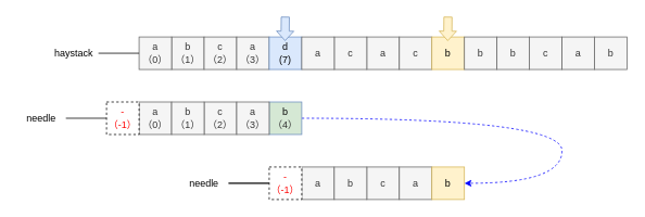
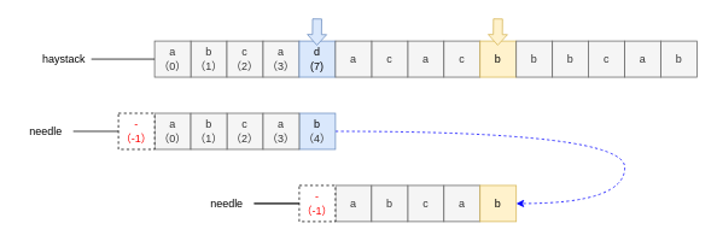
- <mxCell id="12" value="haystack" style="text;html=1;align=center;verticalAlign=middle;whiteSpace=wrap;rounded=0;" parent="1" vertex="1"><mxGeometry x="60" y="50" width="60" height="30" as="geometry" /></mxCell>
+ <mxCell id="12" value="haystack" style="text;html=1;align=center;verticalAlign=middle;whiteSpace=wrap;rounded=0;" parent="1" vertex="1"><mxGeometry x="40" y="50" width="60" height="30" as="geometry" /></mxCell>
- <mxCell id="35" value="b&lt;br style=&quot;color: rgb(51, 51, 51);&quot;&gt;&lt;span style=&quot;color: rgb(51, 51, 51);&quot;&gt;（4）&lt;/span&gt;" style="rounded=0;whiteSpace=wrap;html=1;fillColor=#d5e8d4;strokeColor=#6c8ebf;" parent="1" vertex="1"><mxGeometry x="330" y="125" width="40" height="40" as="geometry" /></mxCell>
+ <mxCell id="35" value="b&lt;br style=&quot;color: rgb(51, 51, 51);&quot;&gt;&lt;span style=&quot;color: rgb(51, 51, 51);&quot;&gt;（4）&lt;/span&gt;" style="rounded=0;whiteSpace=wrap;html=1;fillColor=#dae8fc;strokeColor=#6c8ebf;" parent="1" vertex="1"><mxGeometry x="330" y="125" width="40" height="40" as="geometry" /></mxCell>
